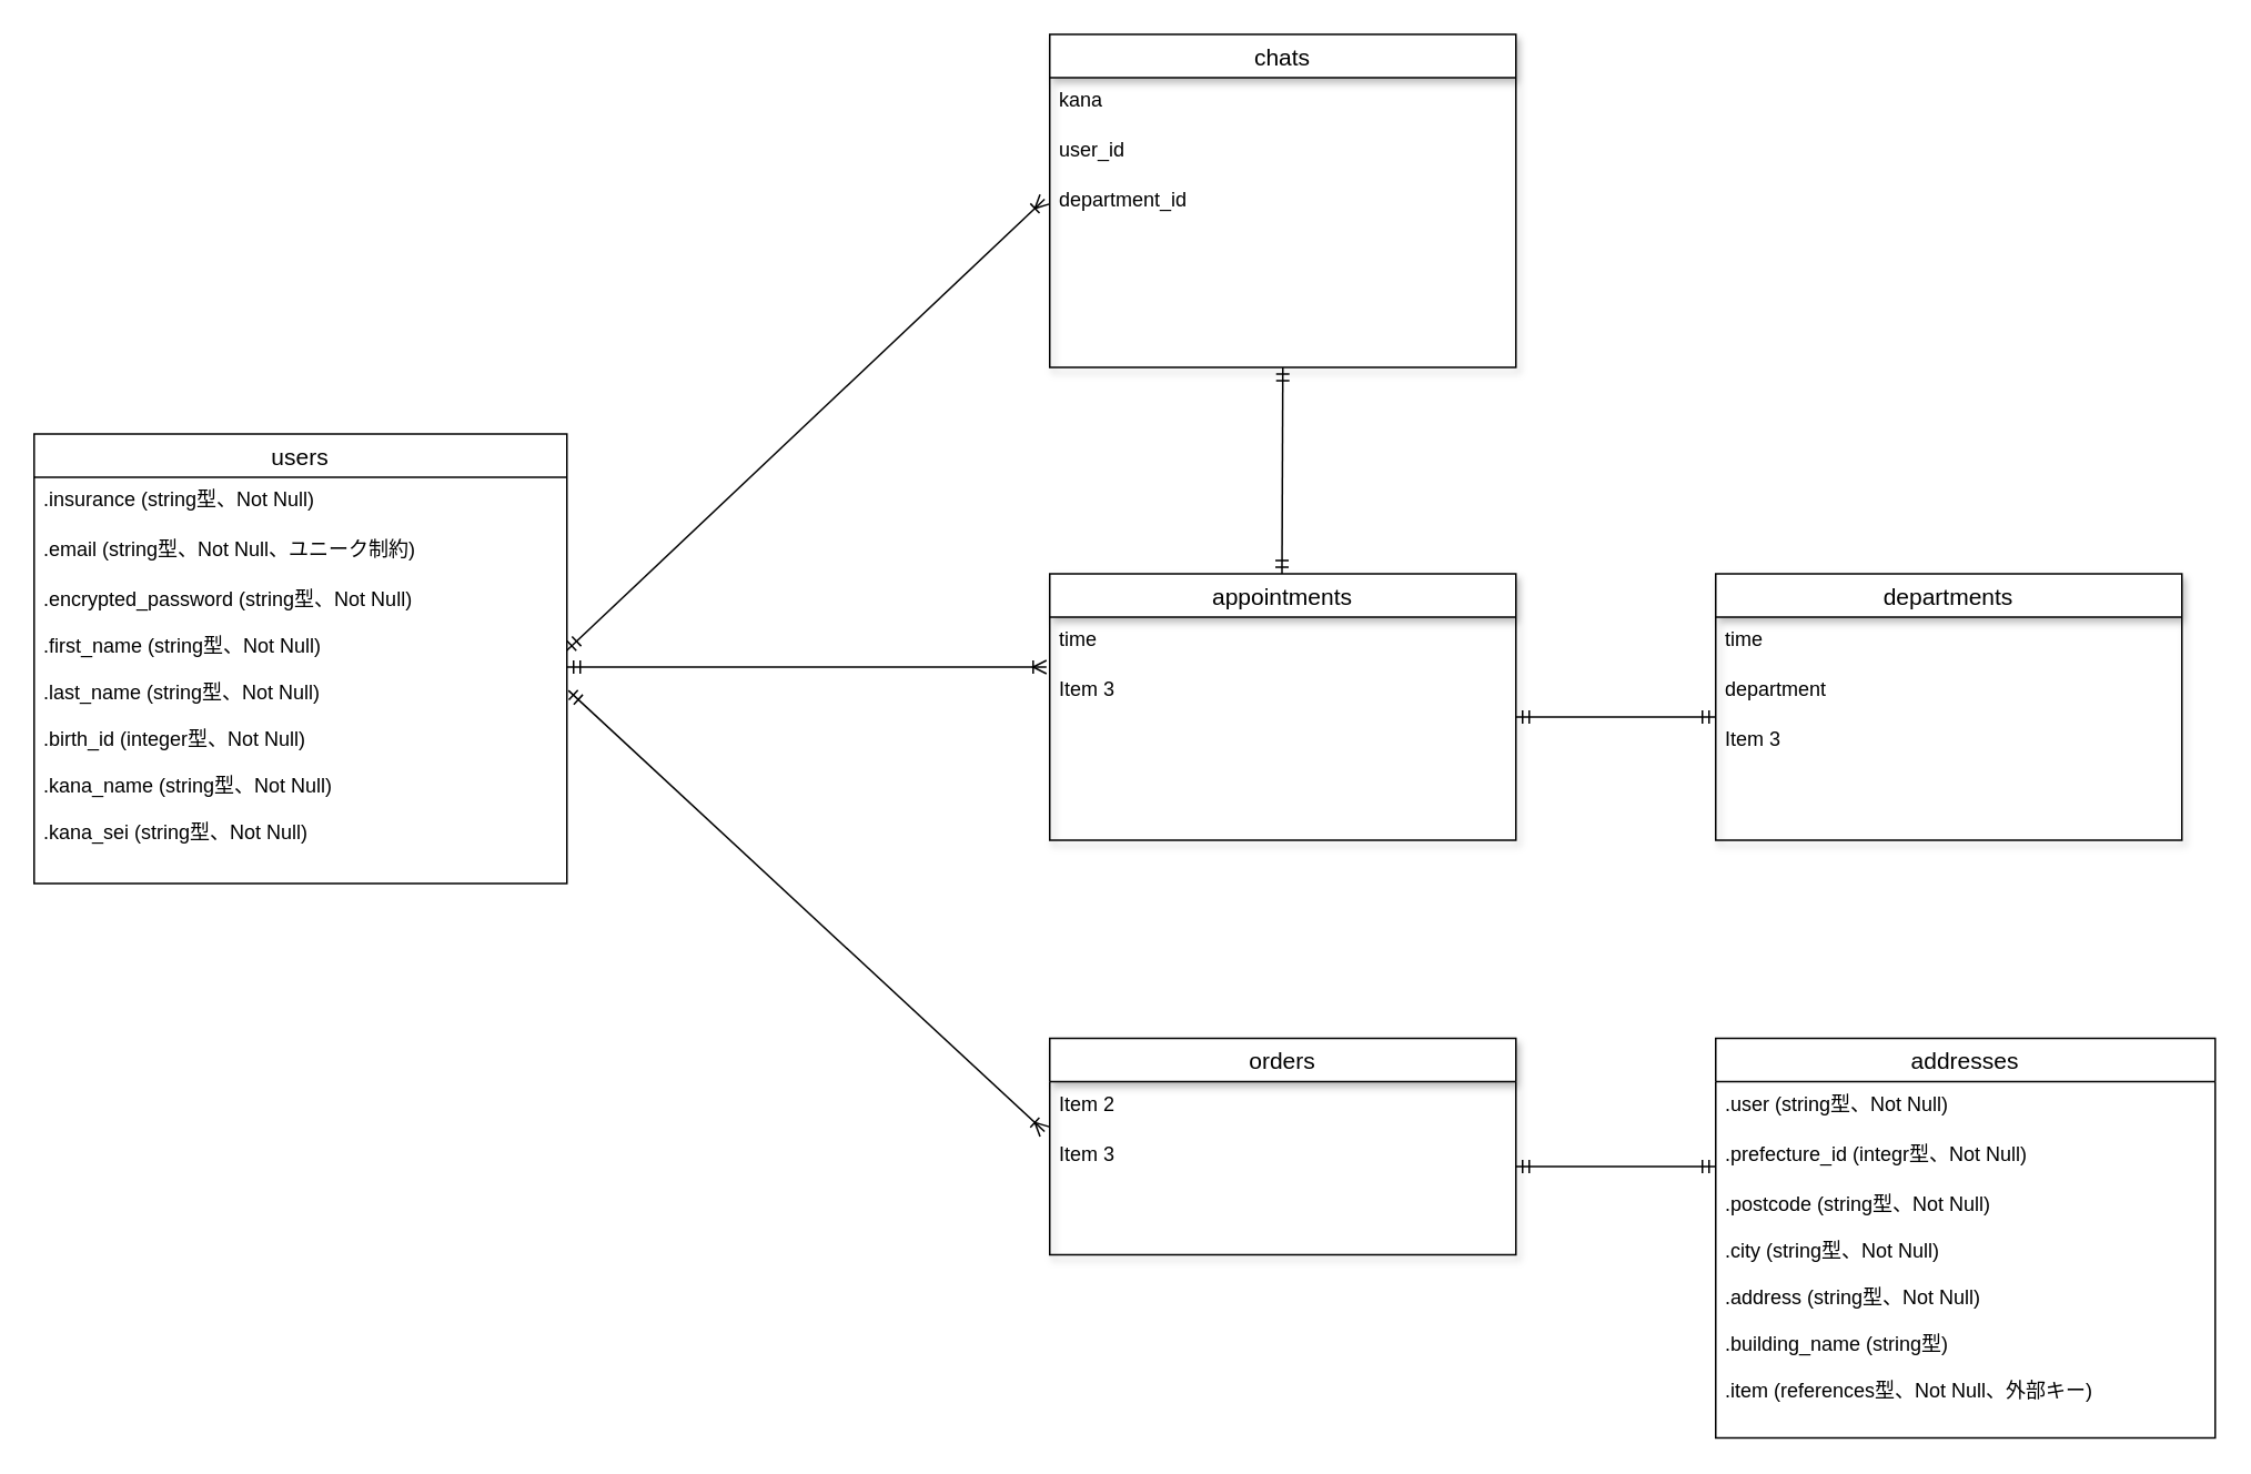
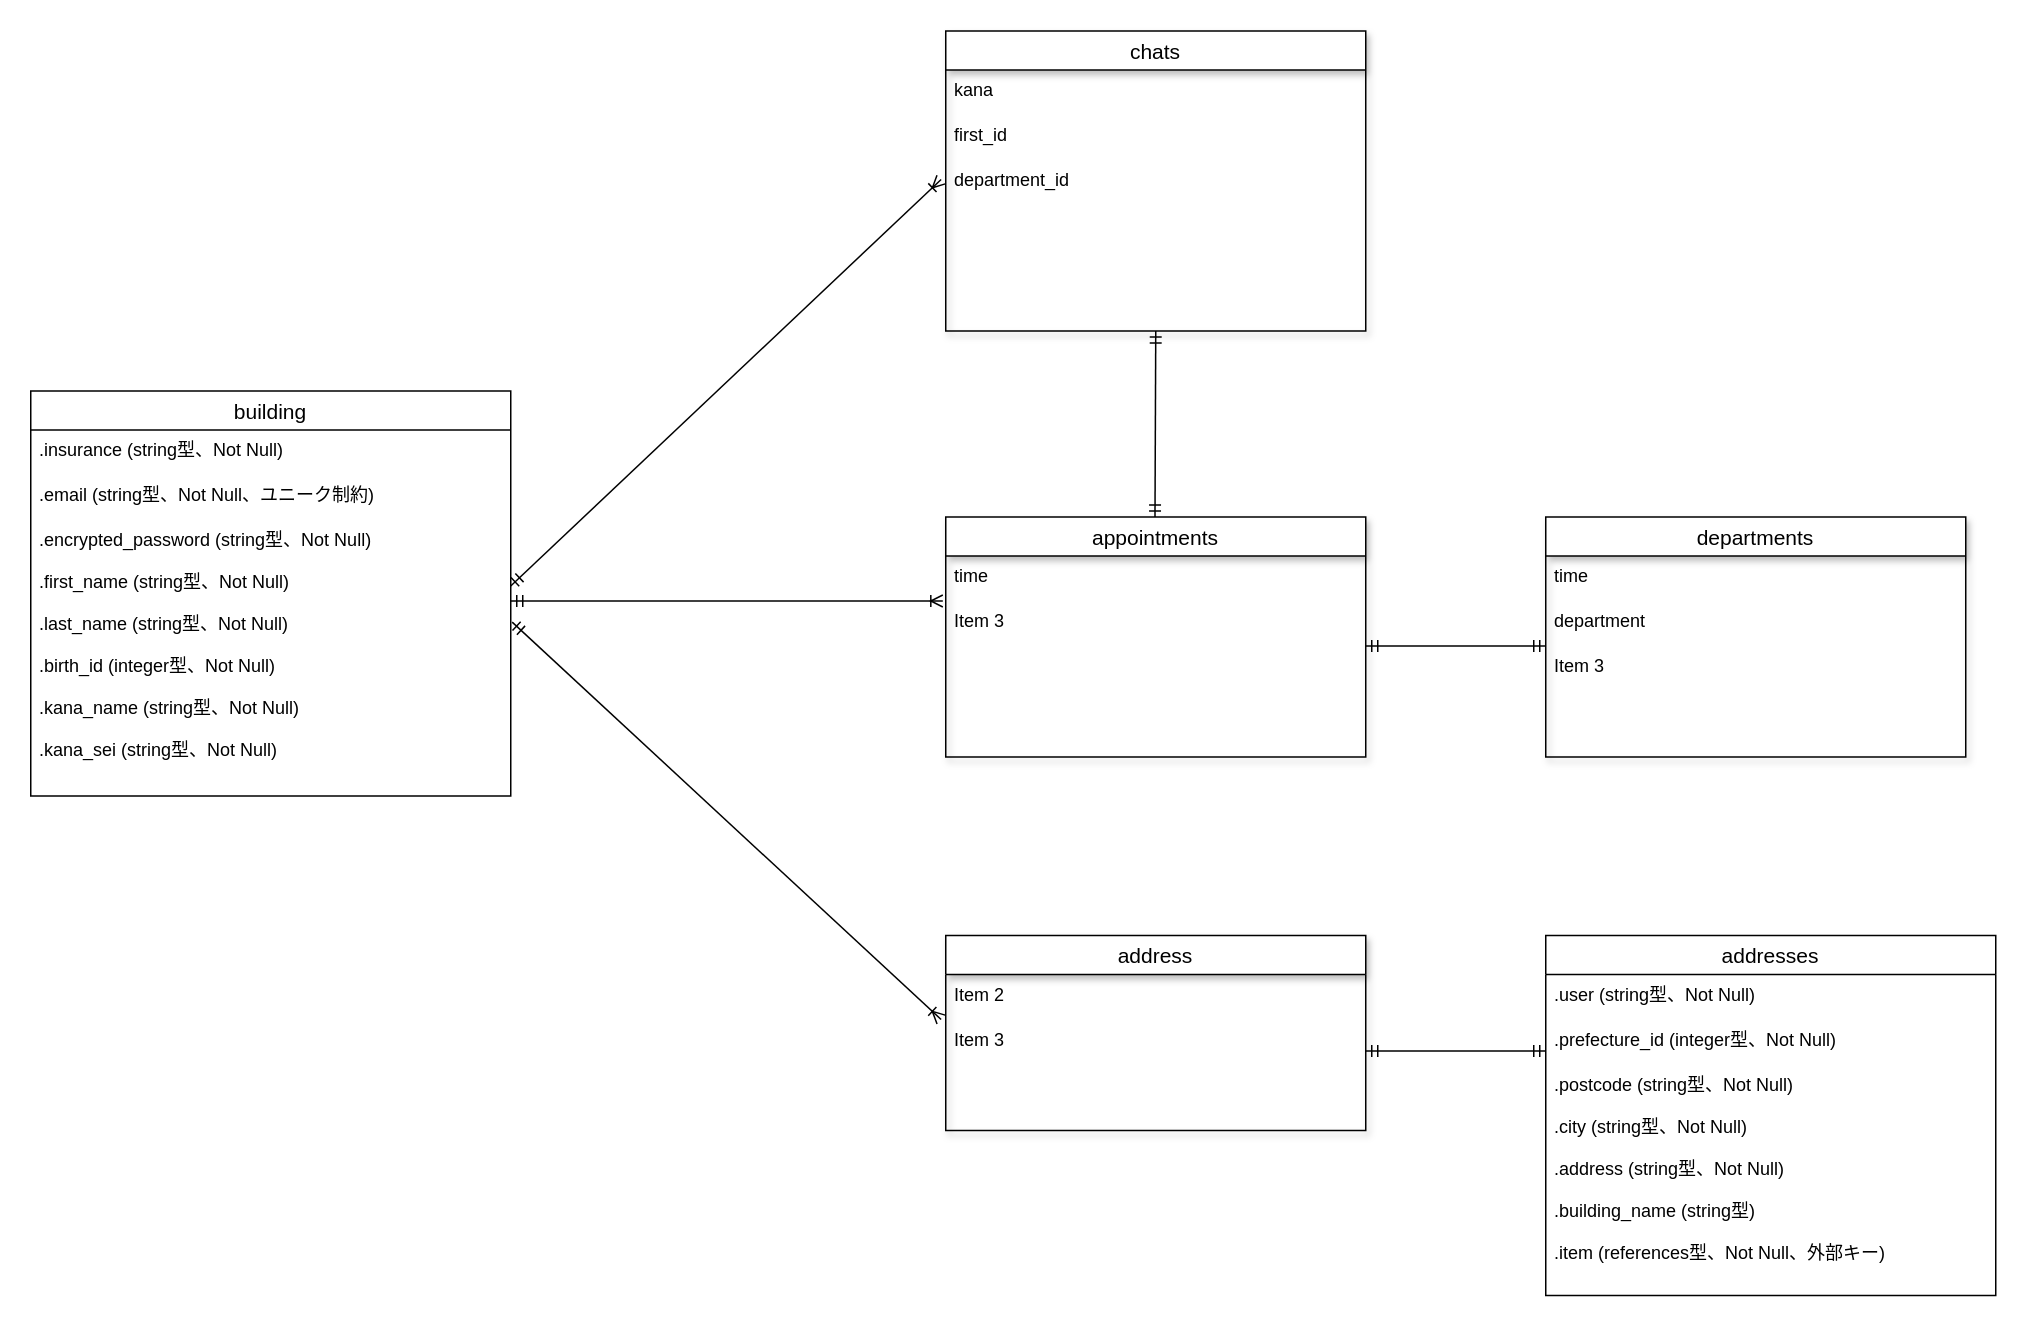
- <mxCell id="10" value="user_id" style="text;strokeColor=none;fillColor=none;spacingLeft=4;spacingRight=4;overflow=hidden;rotatable=0;points=[[0,0.5],[1,0.5]];portConstraint=eastwest;fontSize=12;" parent="8" vertex="1"><mxGeometry y="56" width="280" height="30" as="geometry" /></mxCell>
+ <mxCell id="10" value="first_id" style="text;strokeColor=none;fillColor=none;spacingLeft=4;spacingRight=4;overflow=hidden;rotatable=0;points=[[0,0.5],[1,0.5]];portConstraint=eastwest;fontSize=12;" parent="8" vertex="1"><mxGeometry y="56" width="280" height="30" as="geometry" /></mxCell>
- <mxCell id="20" value="users" style="swimlane;fontStyle=0;childLayout=stackLayout;horizontal=1;startSize=26;horizontalStack=0;resizeParent=1;resizeParentMax=0;resizeLast=0;collapsible=1;marginBottom=0;align=center;fontSize=14;" vertex="1" parent="1"><mxGeometry x="20" y="260" width="320" height="270" as="geometry" /></mxCell>
+ <mxCell id="20" value="building" style="swimlane;fontStyle=0;childLayout=stackLayout;horizontal=1;startSize=26;horizontalStack=0;resizeParent=1;resizeParentMax=0;resizeLast=0;collapsible=1;marginBottom=0;align=center;fontSize=14;" vertex="1" parent="1"><mxGeometry x="20" y="260" width="320" height="270" as="geometry" /></mxCell>
- <mxCell id="5" value="orders" style="swimlane;fontStyle=0;childLayout=stackLayout;horizontal=1;startSize=26;horizontalStack=0;resizeParent=1;resizeParentMax=0;resizeLast=0;collapsible=1;marginBottom=0;align=center;fontSize=14;shadow=1;" parent="1" vertex="1"><mxGeometry x="630" y="623" width="280" height="130" as="geometry" /></mxCell>
+ <mxCell id="5" value="address" style="swimlane;fontStyle=0;childLayout=stackLayout;horizontal=1;startSize=26;horizontalStack=0;resizeParent=1;resizeParentMax=0;resizeLast=0;collapsible=1;marginBottom=0;align=center;fontSize=14;shadow=1;" parent="1" vertex="1"><mxGeometry x="630" y="623" width="280" height="130" as="geometry" /></mxCell>
- <mxCell id="14" value=".prefecture_id (integr型、Not Null)" style="text;strokeColor=none;fillColor=none;spacingLeft=4;spacingRight=4;overflow=hidden;rotatable=0;points=[[0,0.5],[1,0.5]];portConstraint=eastwest;fontSize=12;" vertex="1" parent="12"><mxGeometry y="56" width="300" height="30" as="geometry" /></mxCell>
+ <mxCell id="14" value=".prefecture_id (integer型、Not Null)" style="text;strokeColor=none;fillColor=none;spacingLeft=4;spacingRight=4;overflow=hidden;rotatable=0;points=[[0,0.5],[1,0.5]];portConstraint=eastwest;fontSize=12;" vertex="1" parent="12"><mxGeometry y="56" width="300" height="30" as="geometry" /></mxCell>
